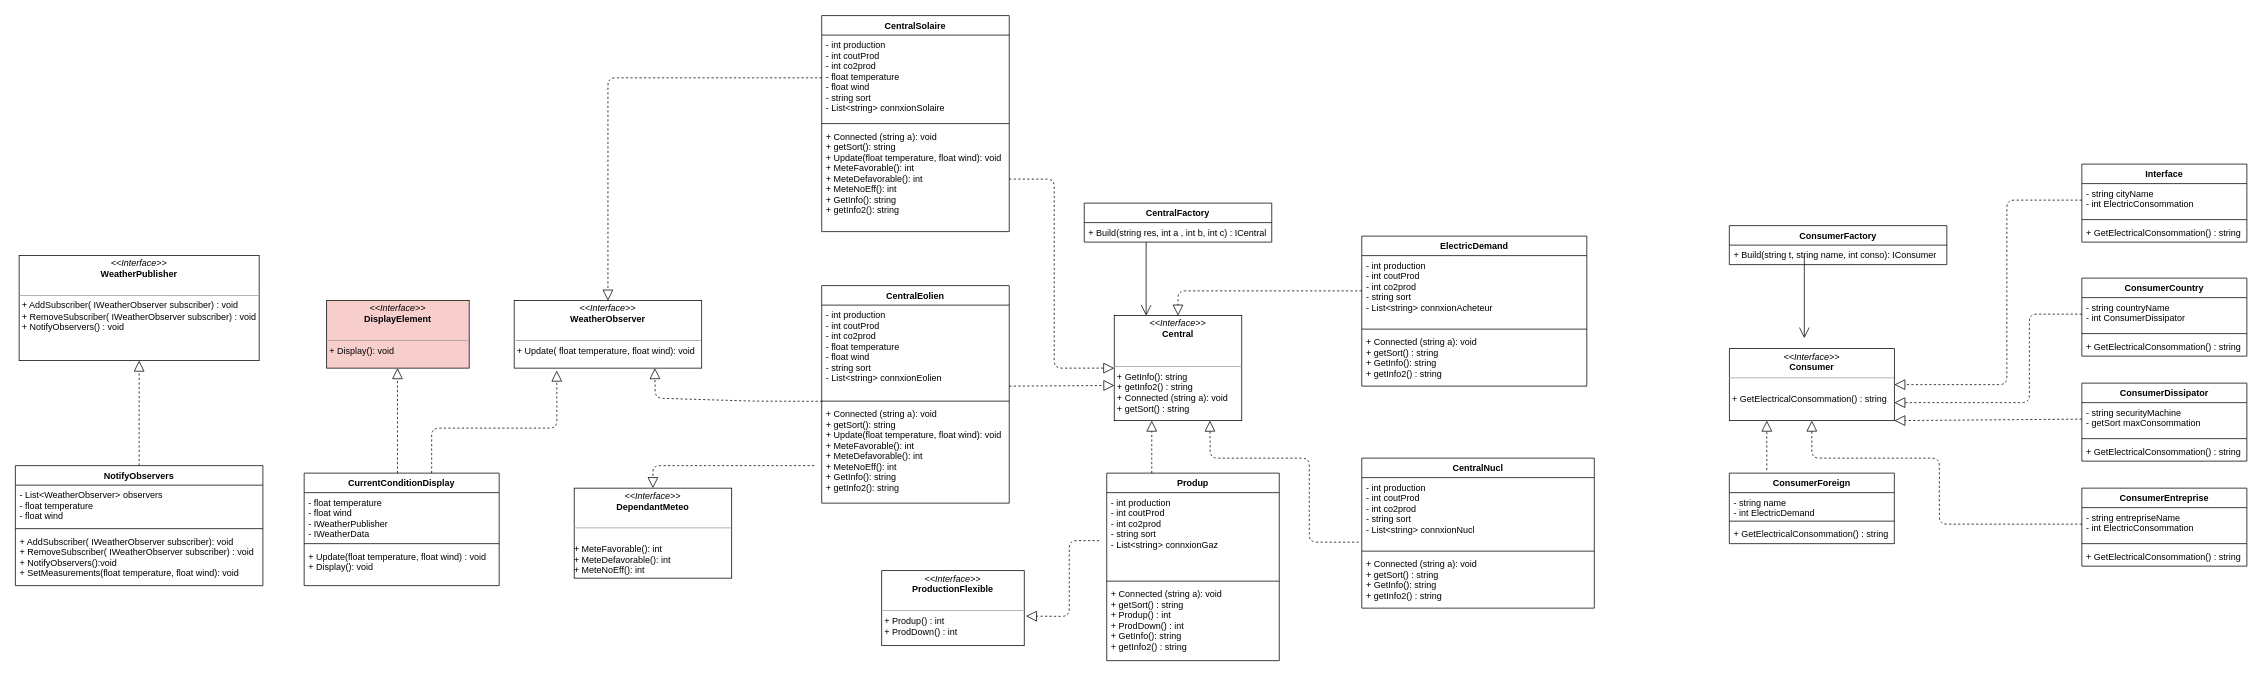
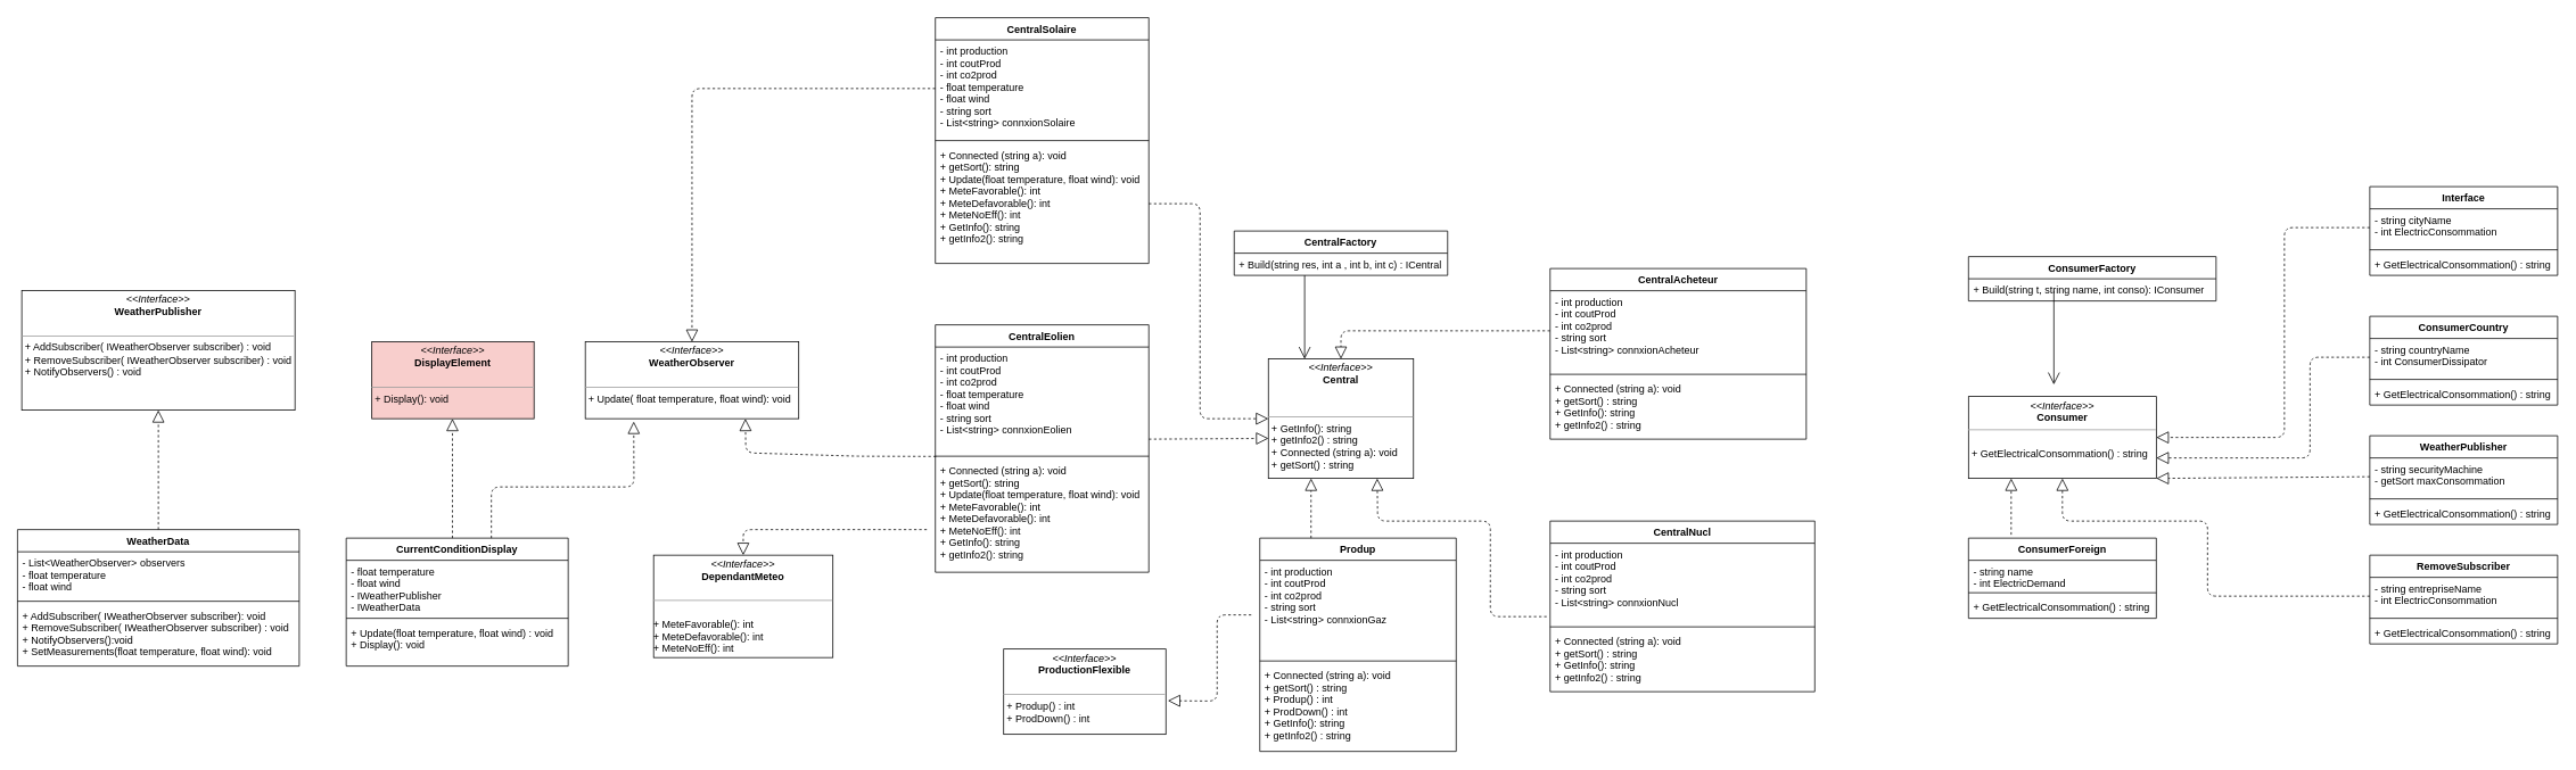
- <mxCell id="35" value="ElectricDemand" style="swimlane;fontStyle=1;align=center;verticalAlign=top;childLayout=stackLayout;horizontal=1;startSize=26;horizontalStack=0;resizeParent=1;resizeParentMax=0;resizeLast=0;collapsible=1;marginBottom=0;" vertex="1" parent="1"><mxGeometry x="1815" y="314" width="300" height="200" as="geometry" /></mxCell>
+ <mxCell id="35" value="CentralAcheteur" style="swimlane;fontStyle=1;align=center;verticalAlign=top;childLayout=stackLayout;horizontal=1;startSize=26;horizontalStack=0;resizeParent=1;resizeParentMax=0;resizeLast=0;collapsible=1;marginBottom=0;" vertex="1" parent="1"><mxGeometry x="1815" y="314" width="300" height="200" as="geometry" /></mxCell>
- <mxCell id="54" value="ConsumerDissipator&#10;" style="swimlane;fontStyle=1;align=center;verticalAlign=top;childLayout=stackLayout;horizontal=1;startSize=26;horizontalStack=0;resizeParent=1;resizeParentMax=0;resizeLast=0;collapsible=1;marginBottom=0;" vertex="1" parent="1"><mxGeometry x="2775" y="510" width="220" height="104" as="geometry" /></mxCell>
+ <mxCell id="54" value="WeatherPublisher&#10;" style="swimlane;fontStyle=1;align=center;verticalAlign=top;childLayout=stackLayout;horizontal=1;startSize=26;horizontalStack=0;resizeParent=1;resizeParentMax=0;resizeLast=0;collapsible=1;marginBottom=0;" vertex="1" parent="1"><mxGeometry x="2775" y="510" width="220" height="104" as="geometry" /></mxCell>
- <mxCell id="17" value="NotifyObservers" style="swimlane;fontStyle=1;align=center;verticalAlign=top;childLayout=stackLayout;horizontal=1;startSize=26;horizontalStack=0;resizeParent=1;resizeParentMax=0;resizeLast=0;collapsible=1;marginBottom=0;" vertex="1" parent="1"><mxGeometry x="20" y="620" width="330" height="160" as="geometry" /></mxCell>
+ <mxCell id="17" value="WeatherData" style="swimlane;fontStyle=1;align=center;verticalAlign=top;childLayout=stackLayout;horizontal=1;startSize=26;horizontalStack=0;resizeParent=1;resizeParentMax=0;resizeLast=0;collapsible=1;marginBottom=0;" vertex="1" parent="1"><mxGeometry x="20" y="620" width="330" height="160" as="geometry" /></mxCell>
- <mxCell id="58" value="ConsumerEntreprise" style="swimlane;fontStyle=1;align=center;verticalAlign=top;childLayout=stackLayout;horizontal=1;startSize=26;horizontalStack=0;resizeParent=1;resizeParentMax=0;resizeLast=0;collapsible=1;marginBottom=0;" vertex="1" parent="1"><mxGeometry x="2775" y="650" width="220" height="104" as="geometry" /></mxCell>
+ <mxCell id="58" value="RemoveSubscriber" style="swimlane;fontStyle=1;align=center;verticalAlign=top;childLayout=stackLayout;horizontal=1;startSize=26;horizontalStack=0;resizeParent=1;resizeParentMax=0;resizeLast=0;collapsible=1;marginBottom=0;" vertex="1" parent="1"><mxGeometry x="2775" y="650" width="220" height="104" as="geometry" /></mxCell>
